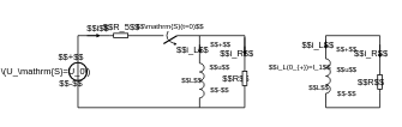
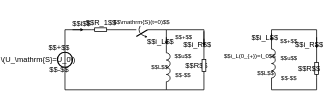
- <mxCell id="14" value="$$R_5$$" style="text;html=1;resizable=1;autosize=1;align=center;verticalAlign=middle;points=[];fillColor=none;strokeColor=none;rounded=0;fontSize=10;movable=1;rotatable=1;deletable=1;editable=1;connectable=1;" vertex="1" parent="1"><mxGeometry x="117.5" y="20.5" width="20" height="16" as="geometry" /></mxCell>
+ <mxCell id="14" value="$$R_1$$" style="text;html=1;resizable=1;autosize=1;align=center;verticalAlign=middle;points=[];fillColor=none;strokeColor=none;rounded=0;fontSize=10;movable=1;rotatable=1;deletable=1;editable=1;connectable=1;" vertex="1" parent="1"><mxGeometry x="117.5" y="20.5" width="20" height="16" as="geometry" /></mxCell>
- <mxCell id="38" value="$$i_L(0_{+})=I_1$$" style="text;html=1;align=center;verticalAlign=middle;resizable=1;points=[];autosize=1;strokeColor=none;fillColor=none;fontSize=8;movable=1;rotatable=1;deletable=1;editable=1;connectable=1;" vertex="1" parent="1"><mxGeometry x="299" y="64" width="53" height="20" as="geometry" /></mxCell>
+ <mxCell id="38" value="$$i_L(0_{+})=I_0$$" style="text;html=1;align=center;verticalAlign=middle;resizable=1;points=[];autosize=1;strokeColor=none;fillColor=none;fontSize=8;movable=1;rotatable=1;deletable=1;editable=1;connectable=1;" vertex="1" parent="1"><mxGeometry x="299" y="64" width="53" height="20" as="geometry" /></mxCell>
